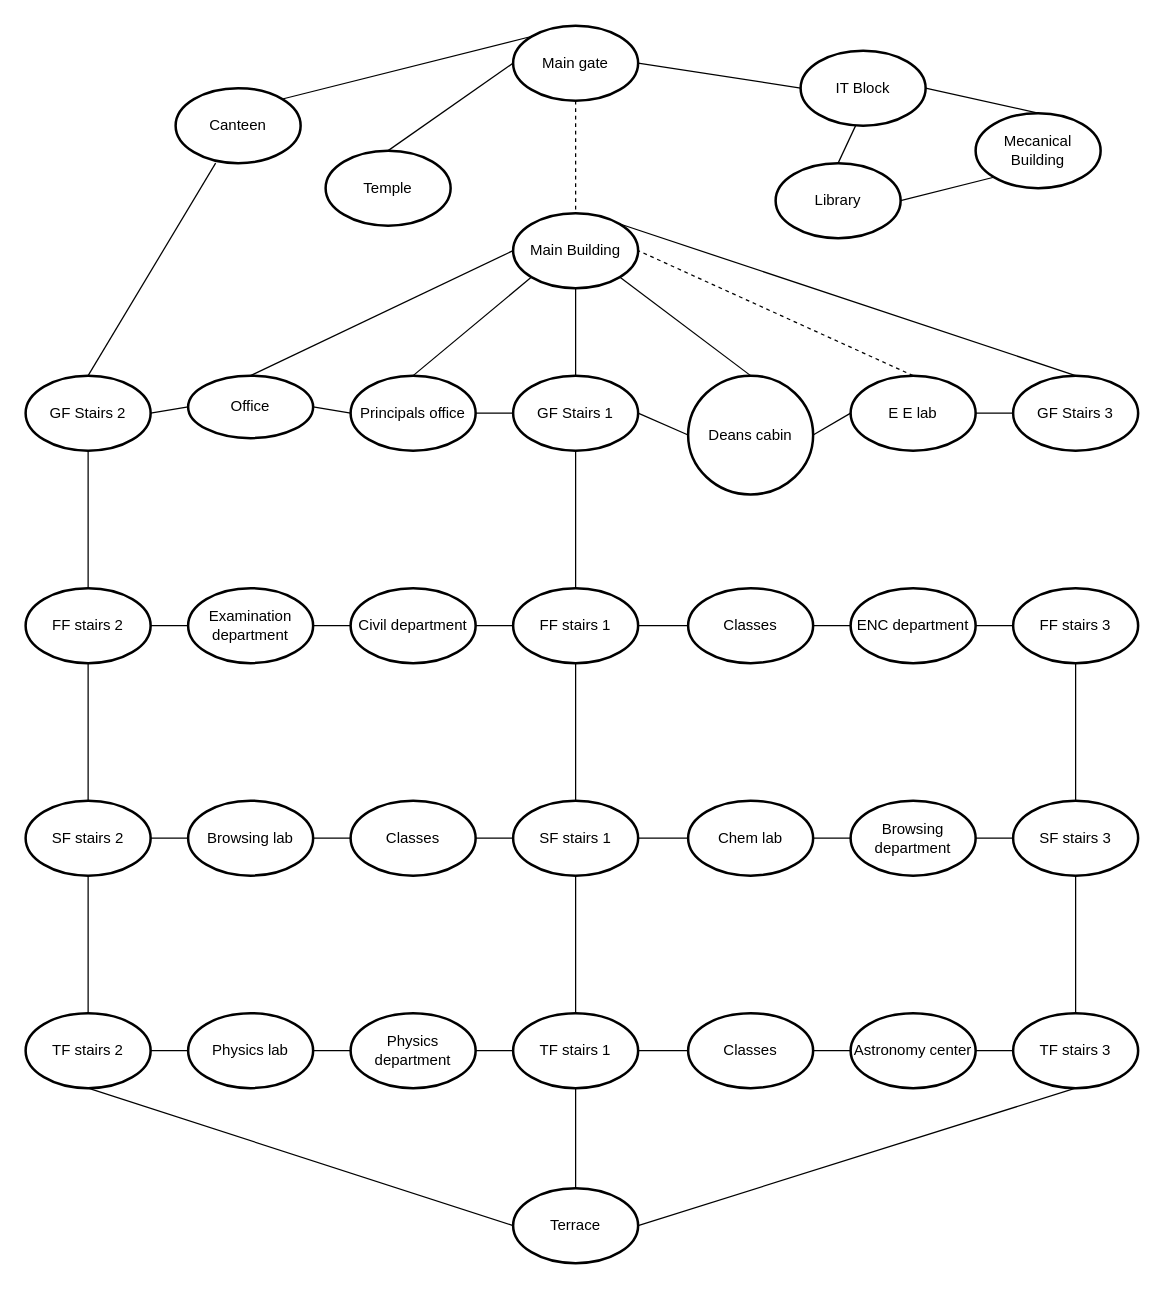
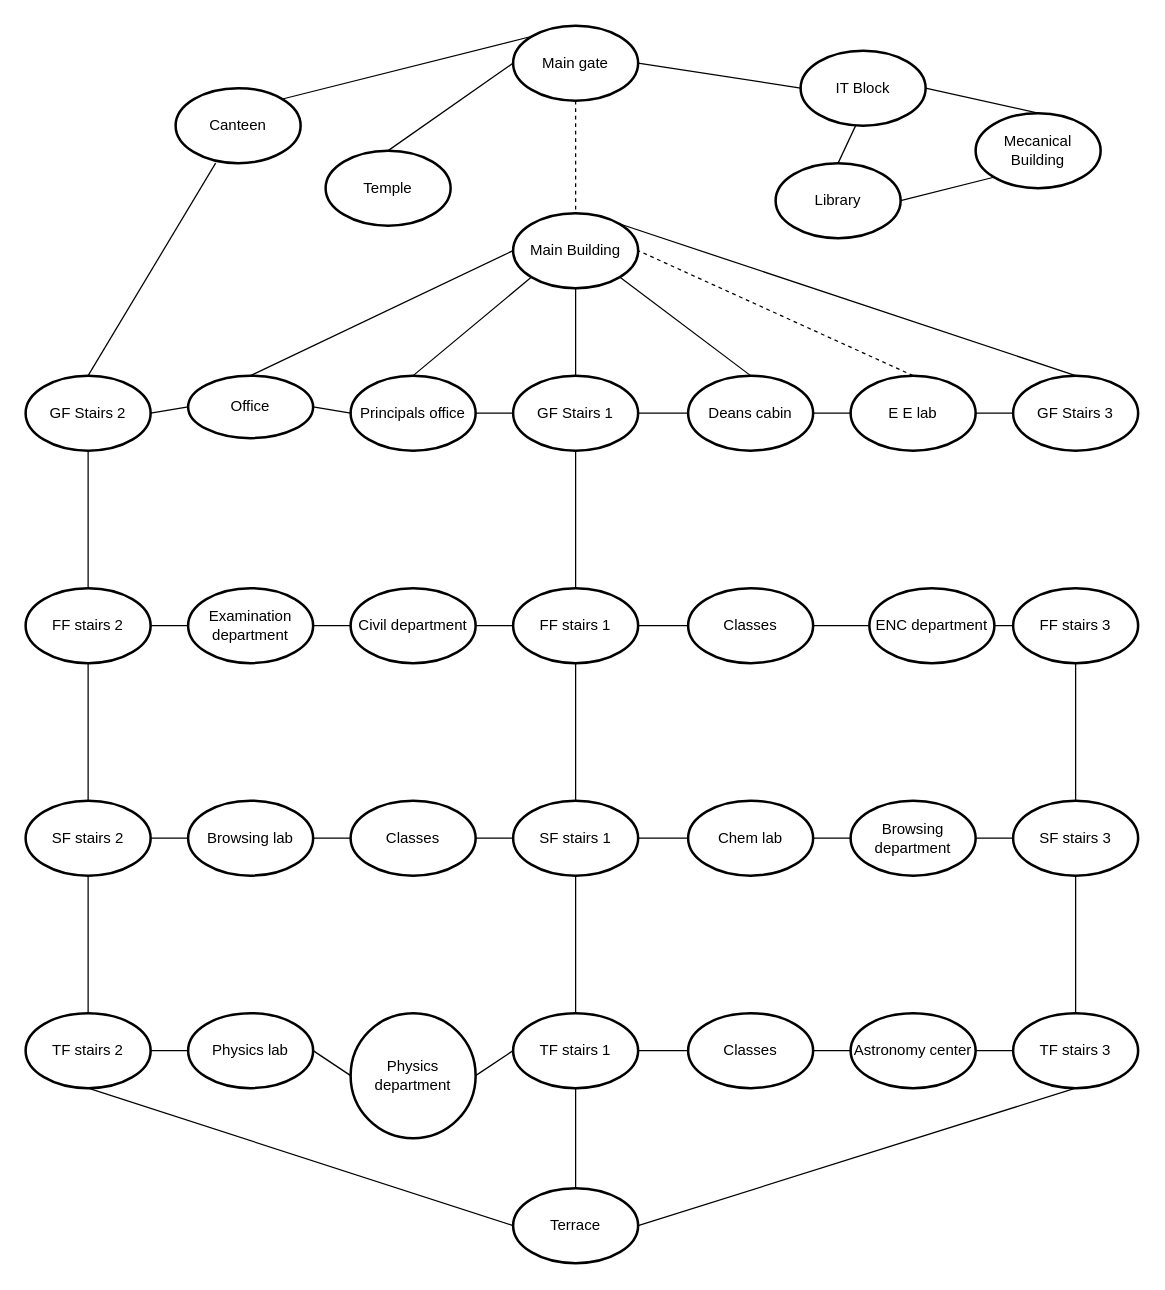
- <mxCell id="18" value="Deans cabin" style="strokeWidth=2;html=1;shape=mxgraph.flowchart.start_1;whiteSpace=wrap;" vertex="1" parent="1"><mxGeometry x="550" y="300" width="100" height="95" as="geometry" /></mxCell>
+ <mxCell id="18" value="Deans cabin" style="strokeWidth=2;html=1;shape=mxgraph.flowchart.start_1;whiteSpace=wrap;" vertex="1" parent="1"><mxGeometry x="550" y="300" width="100" height="60" as="geometry" /></mxCell>
- <mxCell id="44" value="ENC department" style="strokeWidth=2;html=1;shape=mxgraph.flowchart.start_1;whiteSpace=wrap;" vertex="1" parent="1"><mxGeometry x="680" y="470" width="100" height="60" as="geometry" /></mxCell>
+ <mxCell id="44" value="ENC department" style="strokeWidth=2;html=1;shape=mxgraph.flowchart.start_1;whiteSpace=wrap;" vertex="1" parent="1"><mxGeometry x="695" y="470" width="100" height="60" as="geometry" /></mxCell>
- <mxCell id="56" value="Physics department" style="strokeWidth=2;html=1;shape=mxgraph.flowchart.start_1;whiteSpace=wrap;" vertex="1" parent="1"><mxGeometry x="280" y="810" width="100" height="60" as="geometry" /></mxCell>
+ <mxCell id="56" value="Physics department" style="strokeWidth=2;html=1;shape=mxgraph.flowchart.start_1;whiteSpace=wrap;" vertex="1" parent="1"><mxGeometry x="280" y="810" width="100" height="100" as="geometry" /></mxCell>
